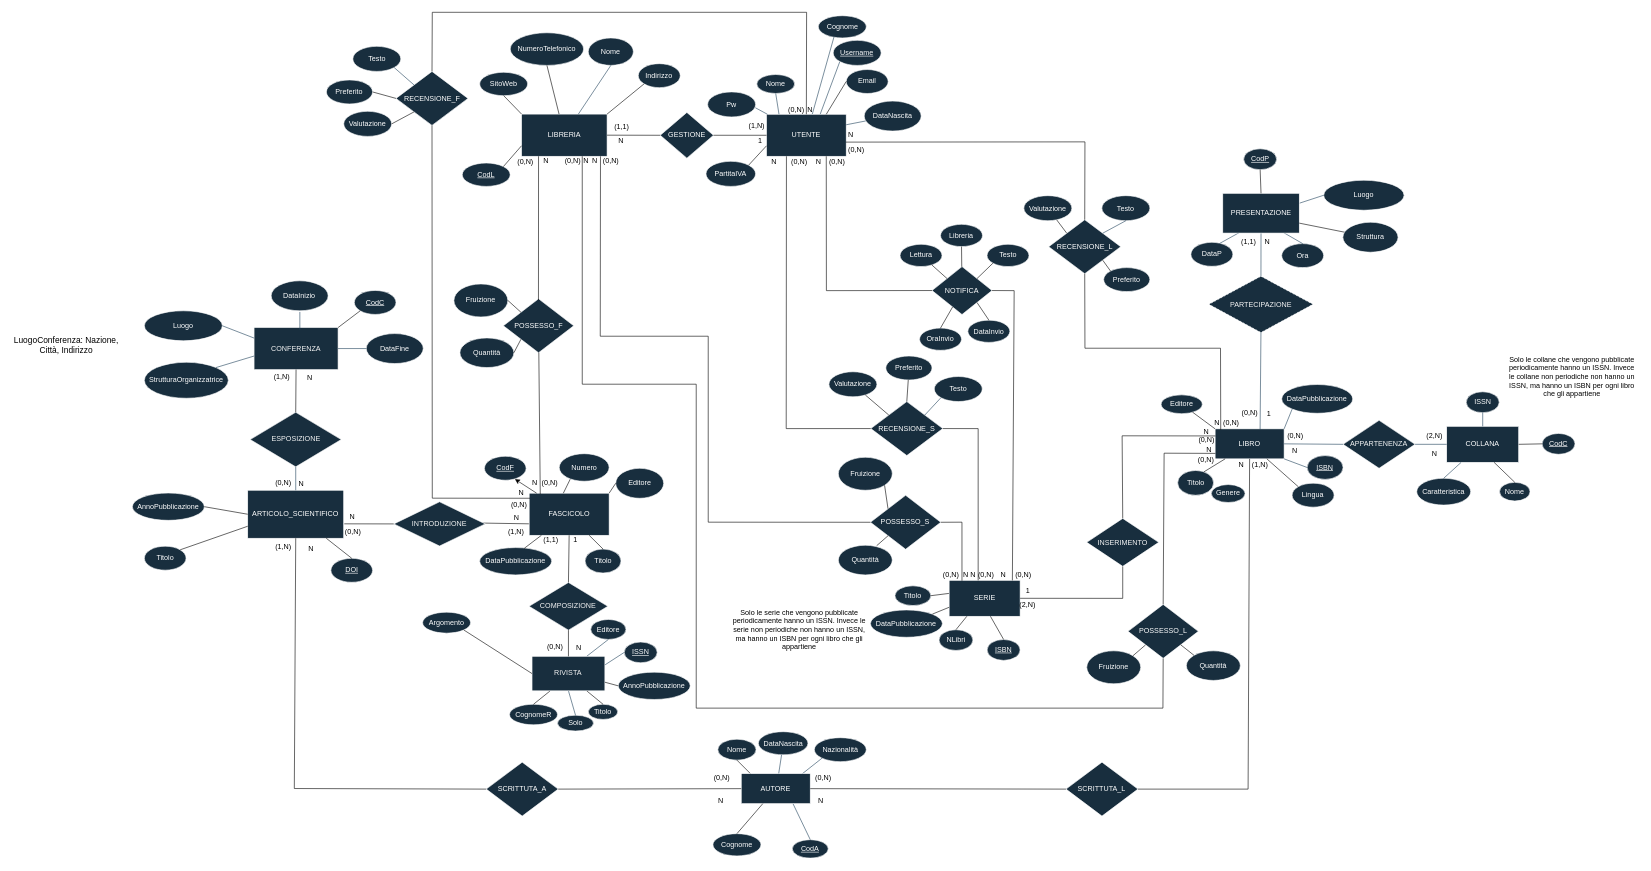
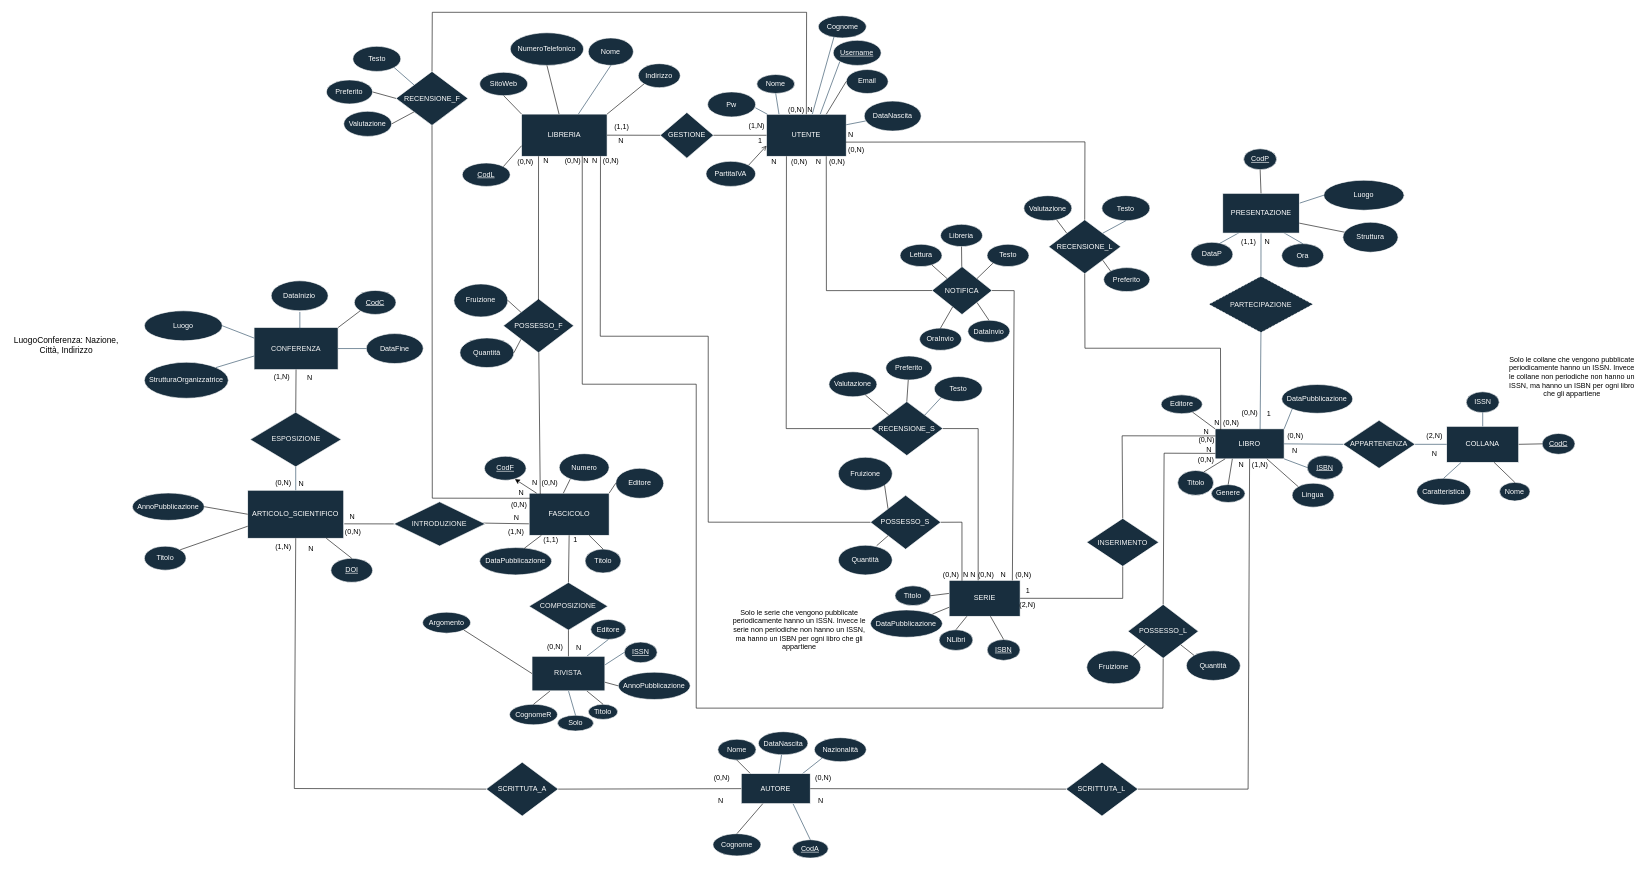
- <mxCell id="250" value="" style="endArrow=none;html=1;rounded=0;exitX=1;exitY=0;exitDx=0;exitDy=0;entryX=0;entryY=0.75;entryDx=0;entryDy=0;" parent="1" source="119" target="53" edge="1"><mxGeometry width="50" height="50" relative="1" as="geometry"><mxPoint x="1260" y="210" as="sourcePoint" /><mxPoint x="1310" y="160" as="targetPoint" /></mxGeometry></mxCell>
+ <mxCell id="250" value="" style="endArrow=open;html=1;rounded=0;exitX=1;exitY=0;exitDx=0;exitDy=0;entryX=0;entryY=0.75;entryDx=0;entryDy=0;" parent="1" source="119" target="53" edge="1"><mxGeometry width="50" height="50" relative="1" as="geometry"><mxPoint x="1260" y="210" as="sourcePoint" /><mxPoint x="1310" y="160" as="targetPoint" /></mxGeometry></mxCell>
+ <mxCell id="177" value="" style="endArrow=none;html=1;rounded=0;entryX=0.25;entryY=1;entryDx=0;entryDy=0;exitX=0.5;exitY=0;exitDx=0;exitDy=0;" parent="1" source="176" target="3" edge="1"><mxGeometry width="50" height="50" relative="1" as="geometry"><mxPoint x="1980" y="660" as="sourcePoint" /><mxPoint x="2030" y="610" as="targetPoint" /></mxGeometry></mxCell>
